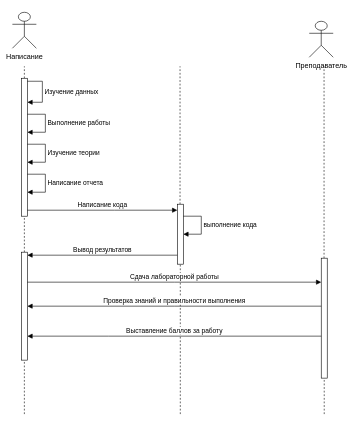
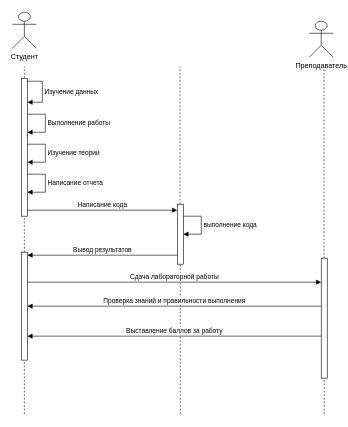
- <mxCell id="2" value="Написание" style="shape=umlActor;verticalLabelPosition=bottom;verticalAlign=top;html=1;outlineConnect=0;labelBackgroundColor=none;" parent="1" vertex="1"><mxGeometry x="20" y="20" width="40" height="60" as="geometry" /></mxCell>
+ <mxCell id="2" value="Студент" style="shape=umlActor;verticalLabelPosition=bottom;verticalAlign=top;html=1;outlineConnect=0;labelBackgroundColor=none;" parent="1" vertex="1"><mxGeometry x="20" y="20" width="40" height="60" as="geometry" /></mxCell>
